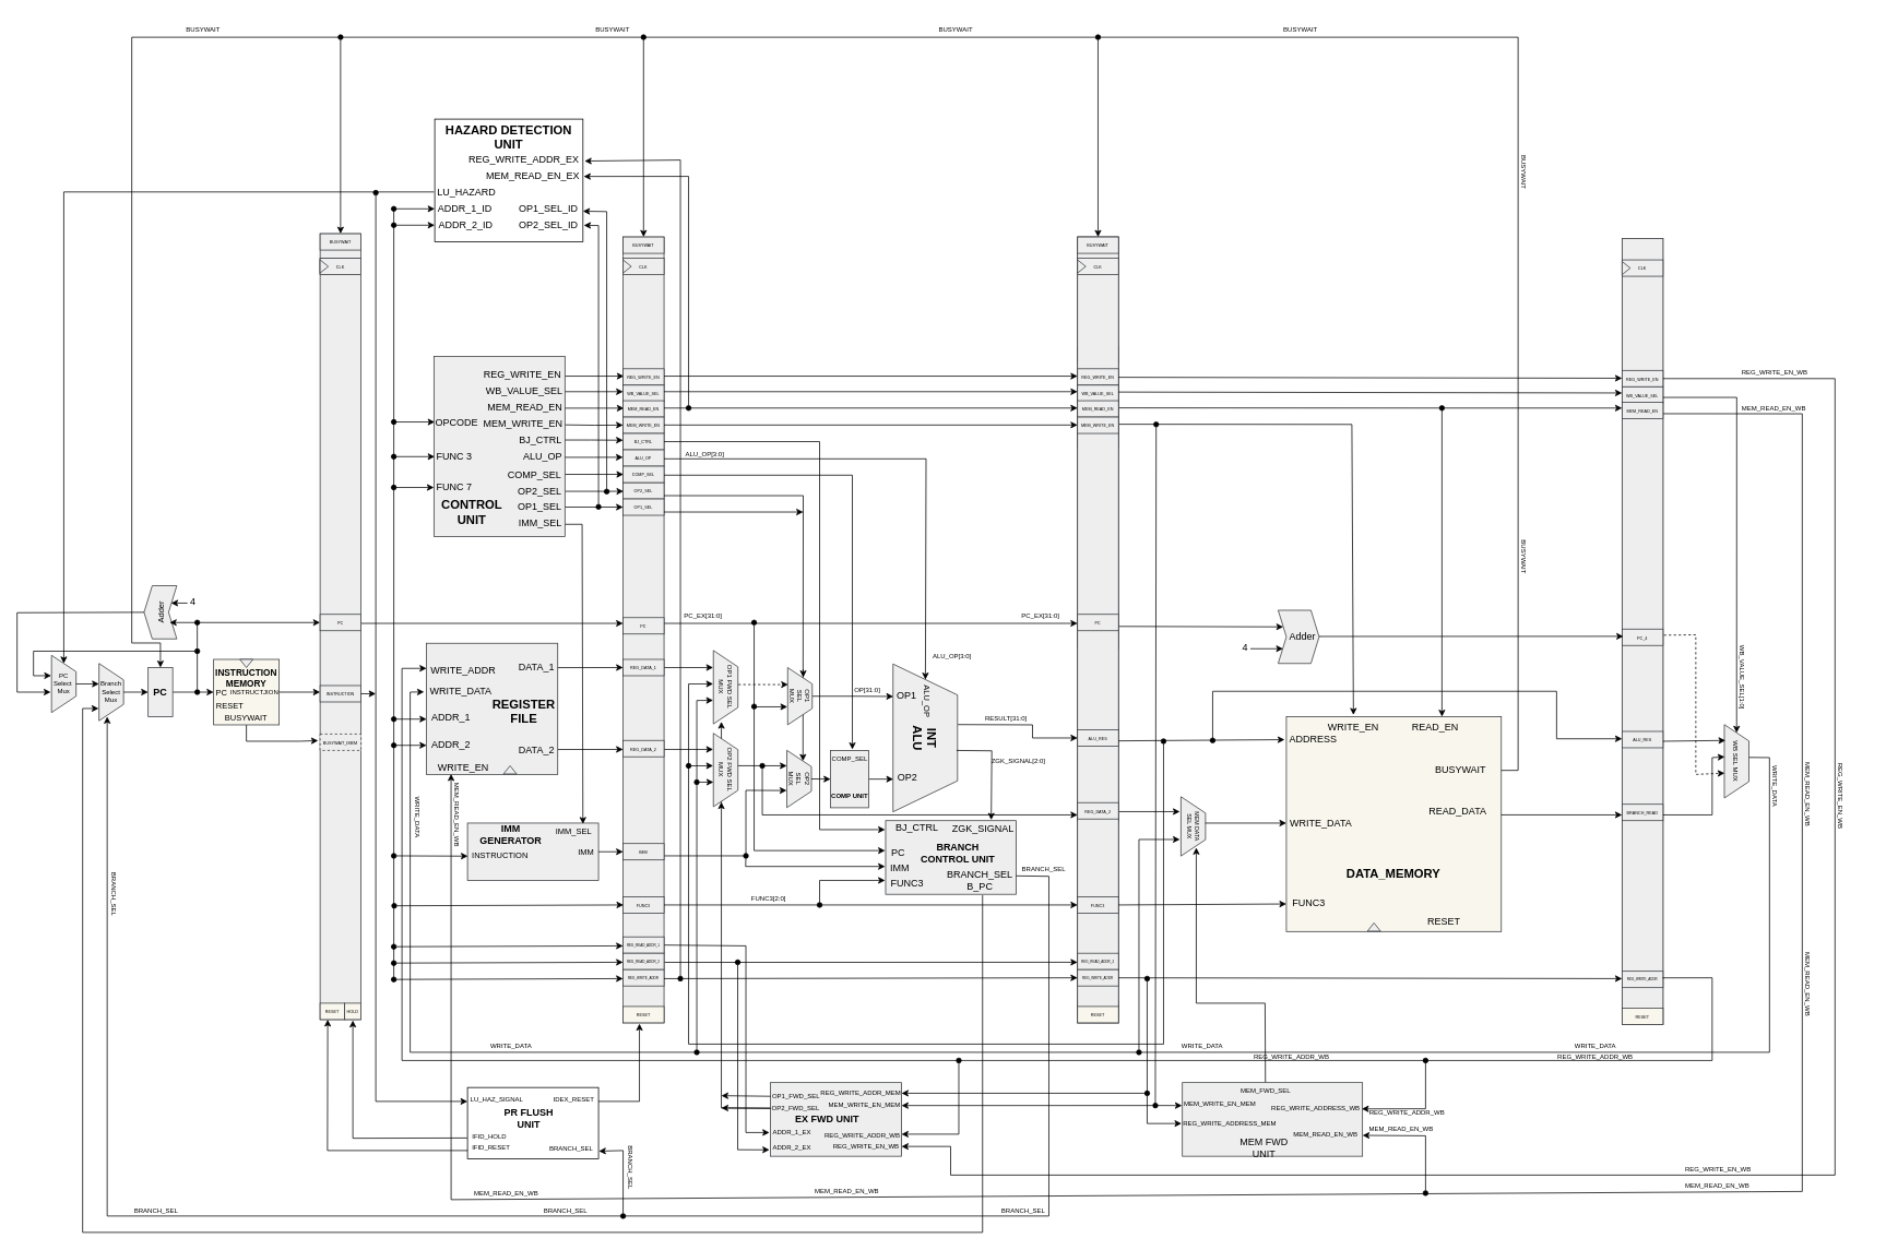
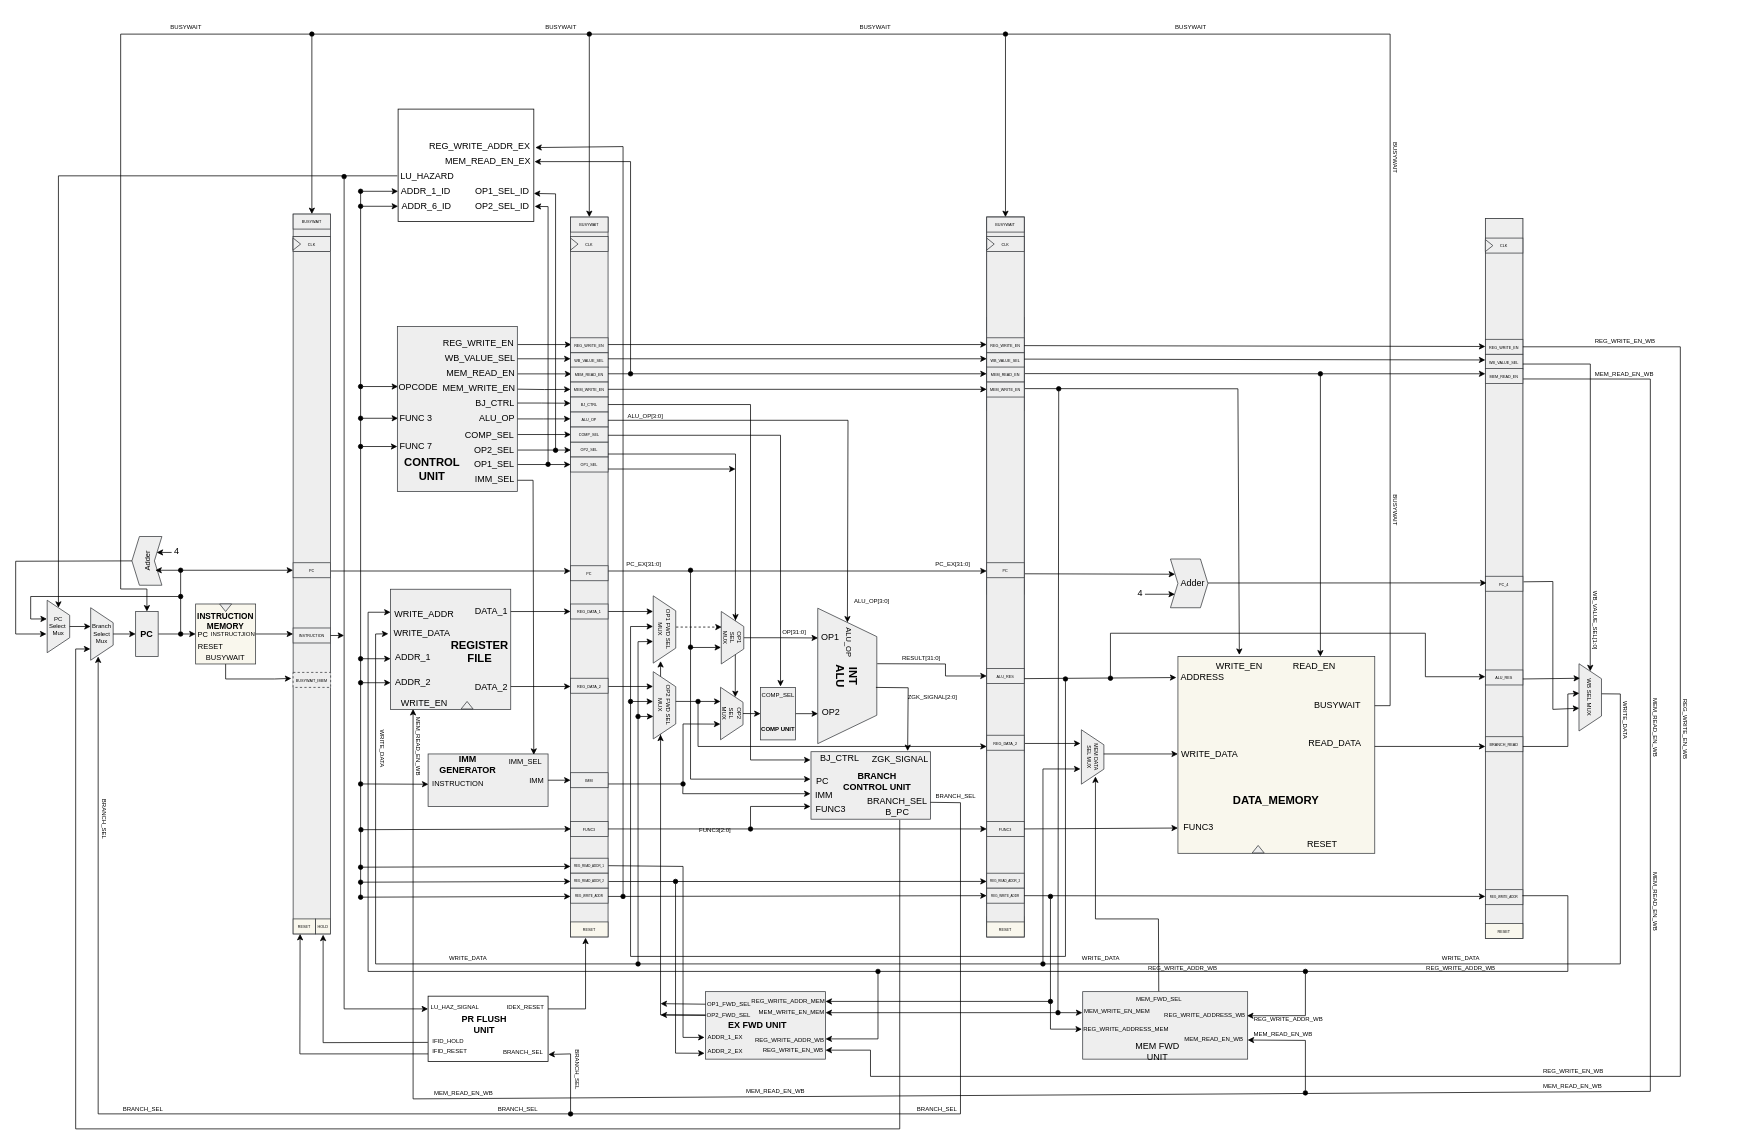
- <mxCell id="210" value="&lt;font style=&quot;font-size: 15px;&quot;&gt;&lt;b&gt;HAZARD DETECTION UNIT&lt;/b&gt;&lt;/font&gt;" style="text;html=1;strokeColor=none;fillColor=none;align=center;verticalAlign=middle;whiteSpace=wrap;rounded=0;" parent="1" vertex="1"><mxGeometry x="530" y="152" width="181" height="30" as="geometry" /></mxCell>
- <mxCell id="212" value="&lt;font style=&quot;font-size: 12px;&quot;&gt;ADDR_2_ID&lt;/font&gt;" style="text;html=1;strokeColor=none;fillColor=none;align=center;verticalAlign=middle;whiteSpace=wrap;rounded=0;fontColor=#000000;" parent="1" vertex="1"><mxGeometry x="533" y="265" width="70.39" height="20" as="geometry" /></mxCell>
+ <mxCell id="212" value="&lt;font style=&quot;font-size: 12px;&quot;&gt;ADDR_6_ID&lt;/font&gt;" style="text;html=1;strokeColor=none;fillColor=none;align=center;verticalAlign=middle;whiteSpace=wrap;rounded=0;fontColor=#000000;" parent="1" vertex="1"><mxGeometry x="533" y="265" width="70.39" height="20" as="geometry" /></mxCell>
- <mxCell id="206" value="" style="endArrow=classic;html=1;rounded=0;entryX=0.661;entryY=0.987;entryDx=0;entryDy=0;entryPerimeter=0;exitX=1.02;exitY=0.372;exitDx=0;exitDy=0;exitPerimeter=0;dashed=1;" parent="1" source="190" target="203" edge="1"><mxGeometry width="50" height="50" relative="1" as="geometry"><mxPoint x="2030" y="765.53" as="sourcePoint" /><mxPoint x="2100" y="945" as="targetPoint" /><Array as="points"><mxPoint x="2070" y="775" /><mxPoint x="2070" y="945.53" /></Array></mxGeometry></mxCell>
+ <mxCell id="206" value="" style="endArrow=classic;html=1;rounded=0;entryX=0.661;entryY=0.987;entryDx=0;entryDy=0;entryPerimeter=0;exitX=1.02;exitY=0.372;exitDx=0;exitDy=0;exitPerimeter=0;" parent="1" source="190" target="203" edge="1"><mxGeometry width="50" height="50" relative="1" as="geometry"><mxPoint x="2030" y="765.53" as="sourcePoint" /><mxPoint x="2100" y="945" as="targetPoint" /><Array as="points"><mxPoint x="2070" y="775" /><mxPoint x="2070" y="945.53" /></Array></mxGeometry></mxCell>
- <mxCell id="321" value="&lt;font style=&quot;font-size: 8px;&quot;&gt;FUNC3[2:0]&lt;/font&gt;" style="text;html=1;strokeColor=none;fillColor=none;align=center;verticalAlign=middle;whiteSpace=wrap;rounded=0;" parent="1" vertex="1"><mxGeometry x="908" y="1090" width="60" height="12" as="geometry" /></mxCell>
+ <mxCell id="321" value="&lt;font style=&quot;font-size: 8px;&quot;&gt;FUNC3[2:0]&lt;/font&gt;" style="text;html=1;strokeColor=none;fillColor=none;align=center;verticalAlign=middle;whiteSpace=wrap;rounded=0;" parent="1" vertex="1"><mxGeometry x="923" y="1100" width="60" height="12" as="geometry" /></mxCell>
